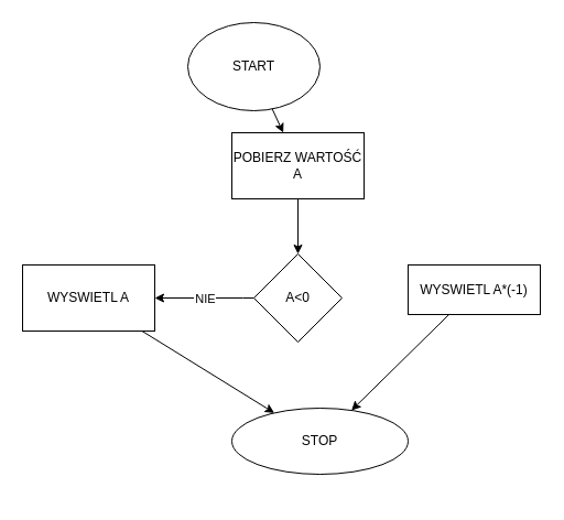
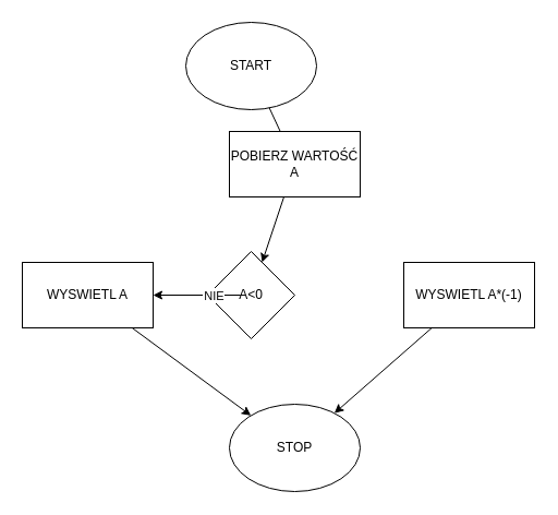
- <mxCell id="10" value="" style="endArrow=classic;html=1;rounded=0;" edge="1" parent="1" source="2" target="3"><mxGeometry relative="1" as="geometry"><mxPoint x="270" y="90" as="sourcePoint" /><mxPoint x="269.5" y="120" as="targetPoint" /></mxGeometry></mxCell>
+ <mxCell id="10" value="" style="endArrow=none;html=1;rounded=0;" edge="1" parent="1" source="2" target="3"><mxGeometry relative="1" as="geometry"><mxPoint x="270" y="90" as="sourcePoint" /><mxPoint x="269.5" y="120" as="targetPoint" /></mxGeometry></mxCell>
- <mxCell id="5" value="WYSWIETL A*(-1)" style="whiteSpace=wrap;html=1;rounded=0;" vertex="1" parent="1"><mxGeometry x="370" y="240" width="120" height="45" as="geometry" /></mxCell>
+ <mxCell id="5" value="WYSWIETL A*(-1)" style="whiteSpace=wrap;html=1;rounded=0;" vertex="1" parent="1"><mxGeometry x="370" y="240" width="120" height="60" as="geometry" /></mxCell>
- <mxCell id="4" value="A&amp;lt;0" style="rhombus;whiteSpace=wrap;html=1;rounded=0;" vertex="1" parent="1"><mxGeometry x="230" y="230" width="80" height="80" as="geometry" /></mxCell>
+ <mxCell id="4" value="A&amp;lt;0" style="rhombus;whiteSpace=wrap;html=1;rounded=0;" vertex="1" parent="1"><mxGeometry x="190" y="230" width="80" height="80" as="geometry" /></mxCell>
- <mxCell id="11" value="STOP" style="ellipse;whiteSpace=wrap;html=1;" vertex="1" parent="1"><mxGeometry x="210" y="370" width="160" height="60" as="geometry" /></mxCell>
+ <mxCell id="11" value="STOP" style="ellipse;whiteSpace=wrap;html=1;" vertex="1" parent="1"><mxGeometry x="210" y="370" width="120" height="80" as="geometry" /></mxCell>
